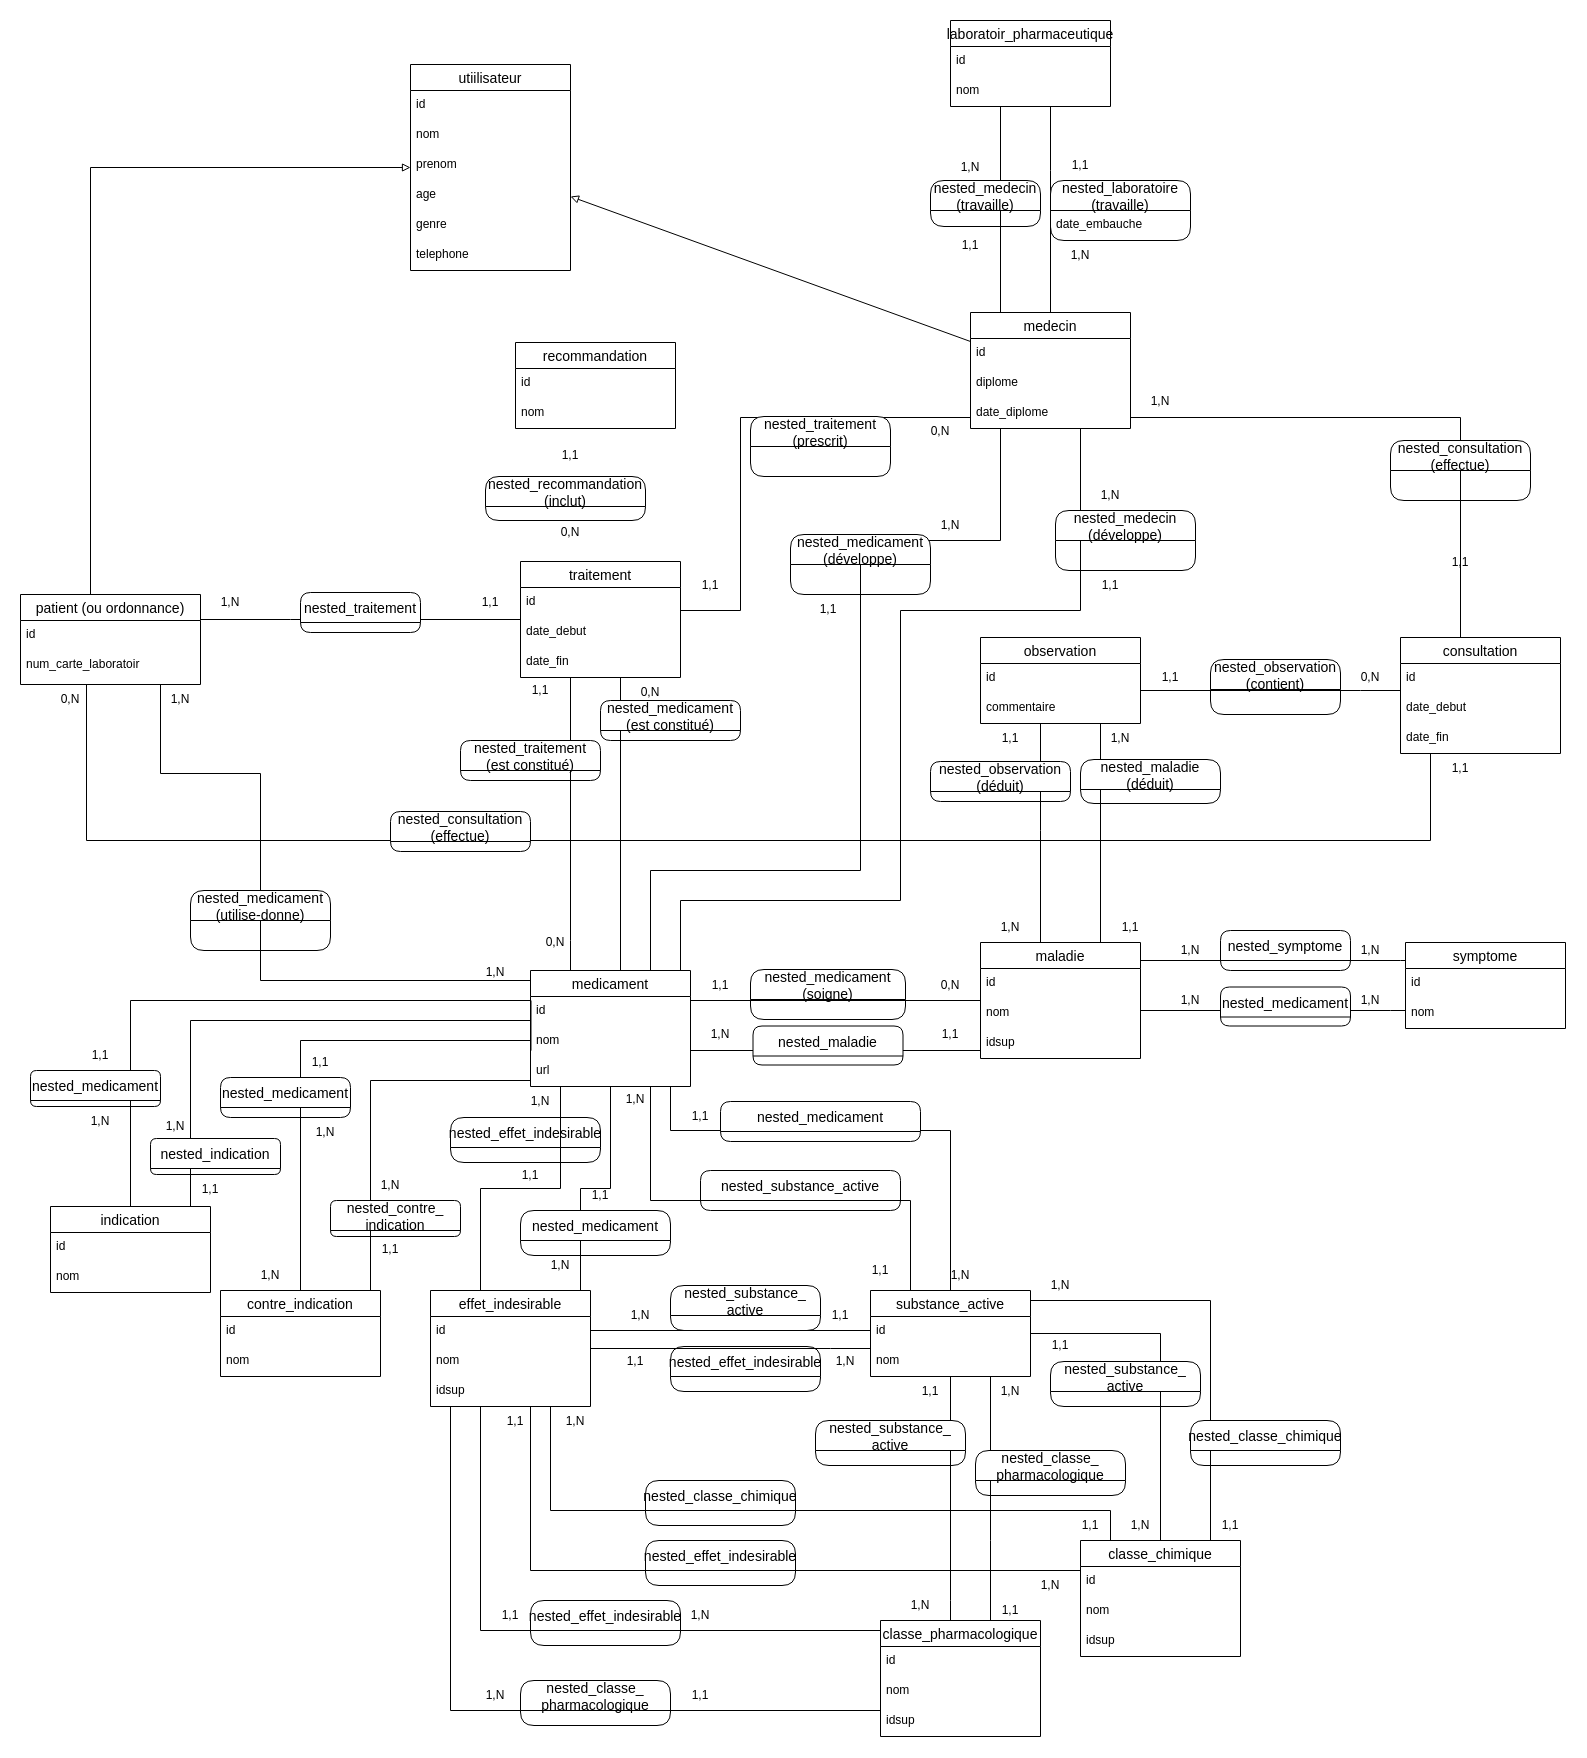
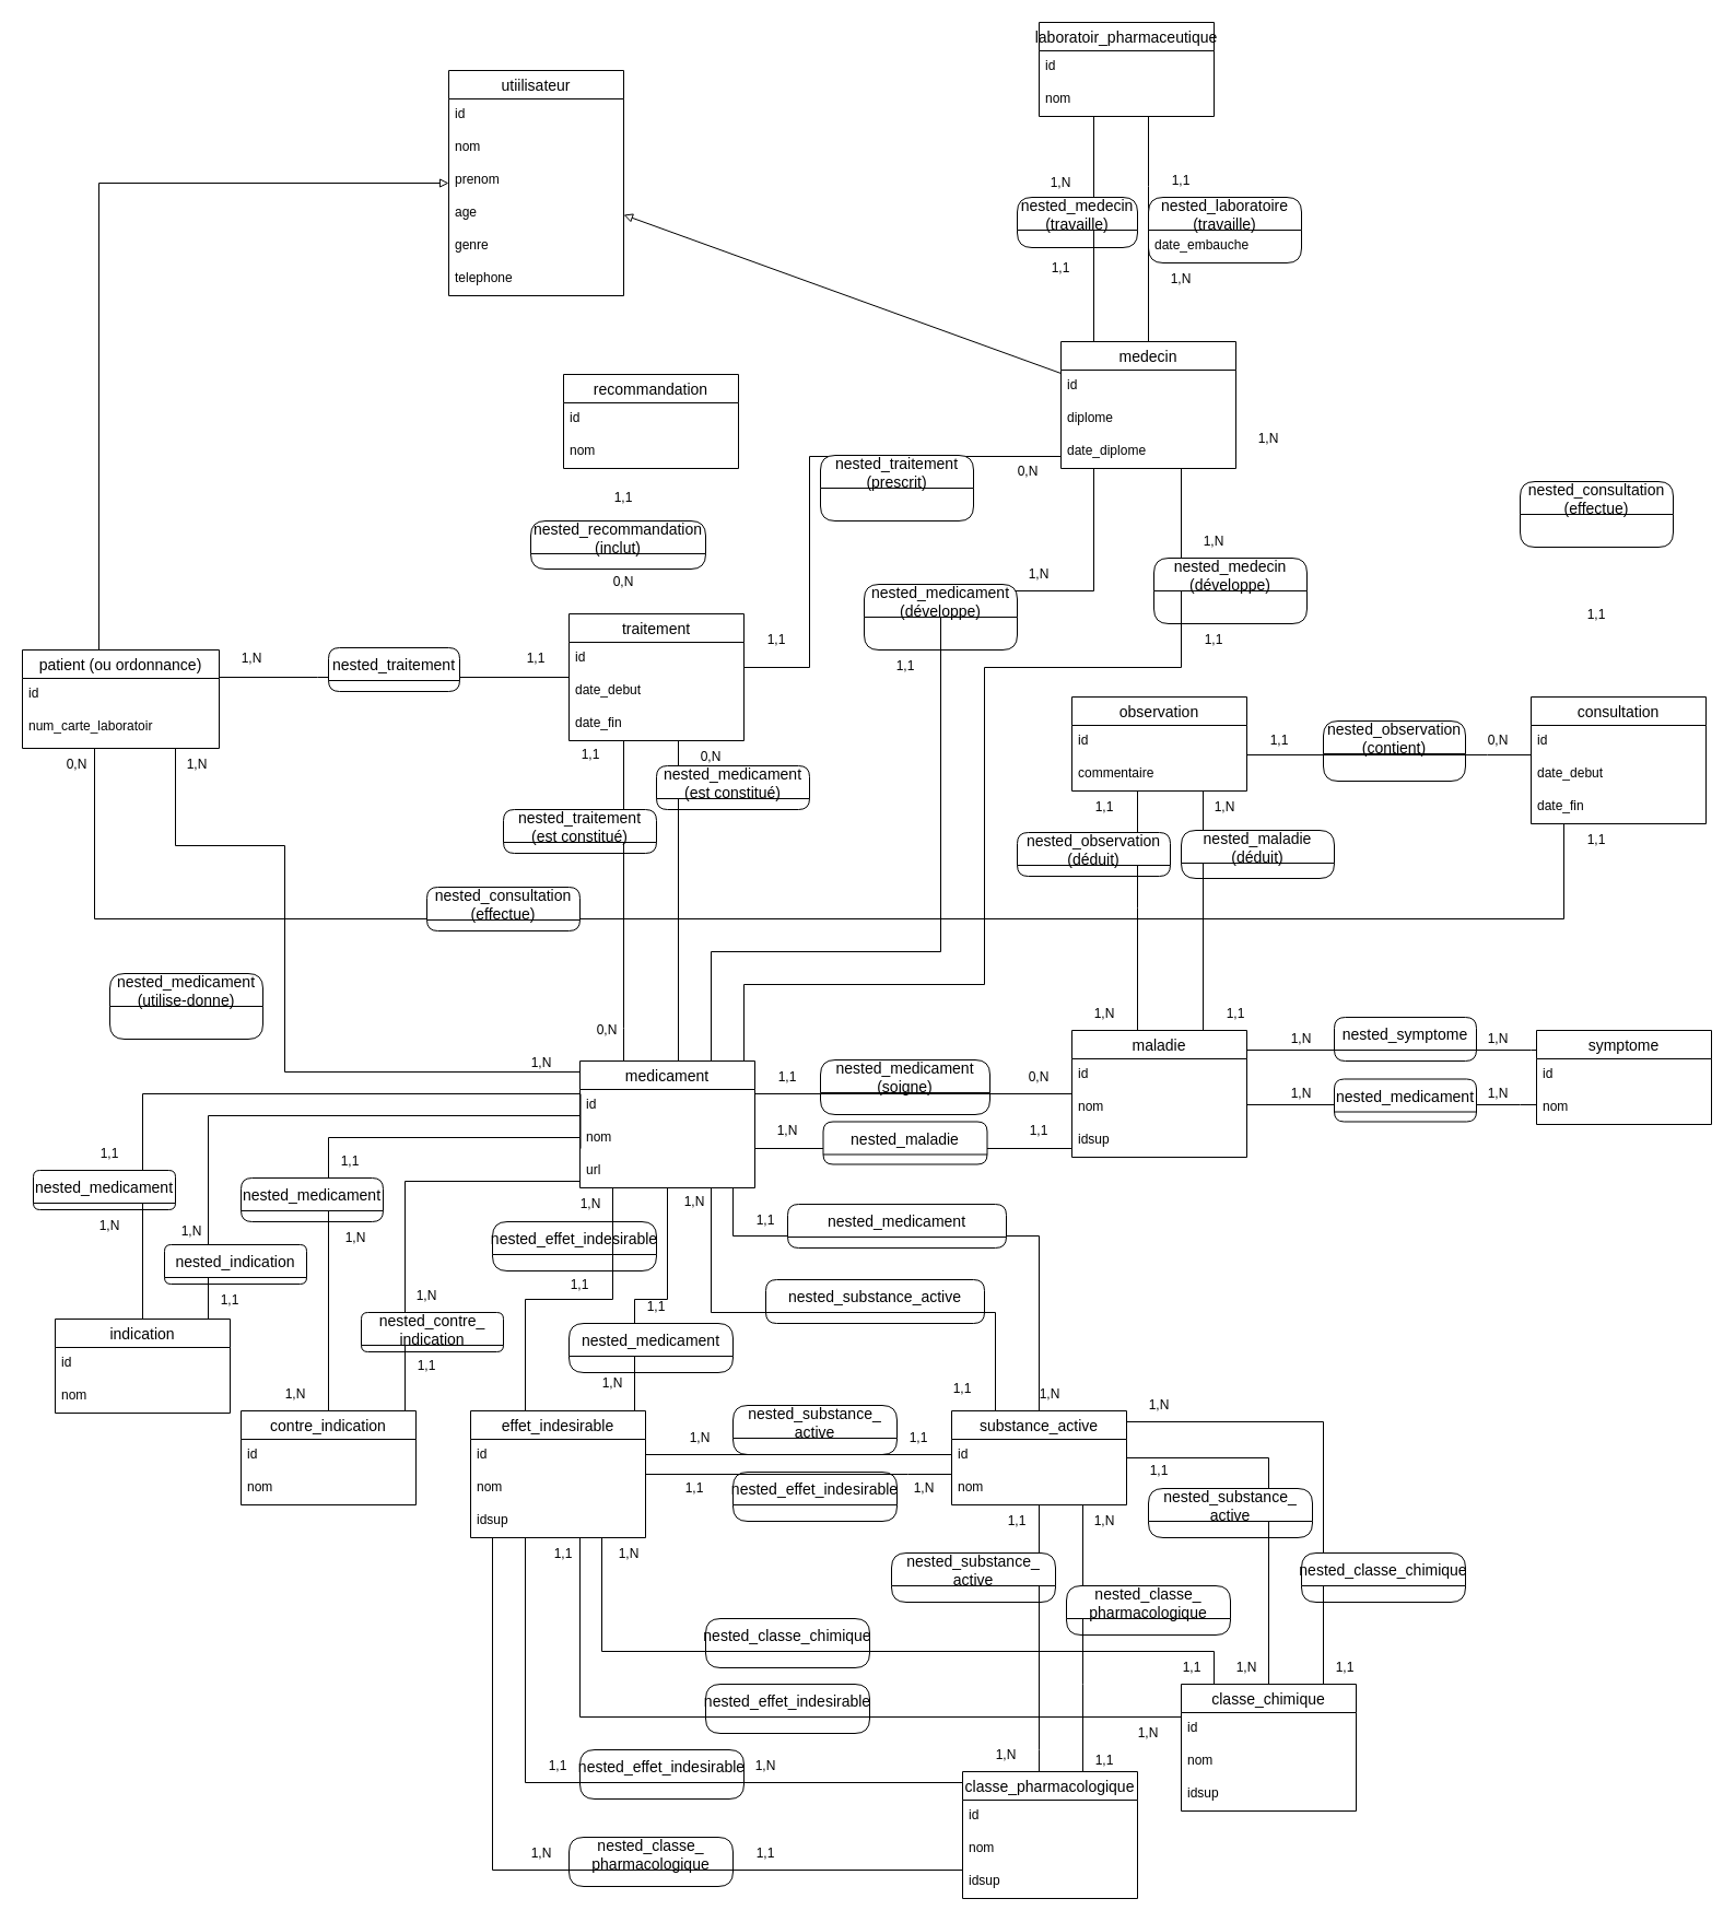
- <mxCell id="34" style="edgeStyle=orthogonalEdgeStyle;rounded=0;orthogonalLoop=1;jettySize=auto;html=1;endArrow=none;endFill=0;" edge="1" parent="1" source="35" target="25"><mxGeometry relative="1" as="geometry"><Array as="points"><mxPoint x="1460" y="417" /></Array></mxGeometry></mxCell>
- <mxCell id="76" value="nested_medicament&#10;(utilise-donne)" style="swimlane;childLayout=stackLayout;horizontal=1;startSize=30;horizontalStack=0;rounded=1;fontSize=14;fontStyle=0;strokeWidth=1;resizeParent=0;resizeLast=1;shadow=0;dashed=0;align=center;" vertex="1" parent="1"><mxGeometry x="190" y="890" width="140" height="60" as="geometry" /></mxCell>
+ <mxCell id="76" value="nested_medicament&#10;(utilise-donne)" style="swimlane;childLayout=stackLayout;horizontal=1;startSize=30;horizontalStack=0;rounded=1;fontSize=14;fontStyle=0;strokeWidth=1;resizeParent=0;resizeLast=1;shadow=0;dashed=0;align=center;" vertex="1" parent="1"><mxGeometry x="100" y="890" width="140" height="60" as="geometry" /></mxCell>
